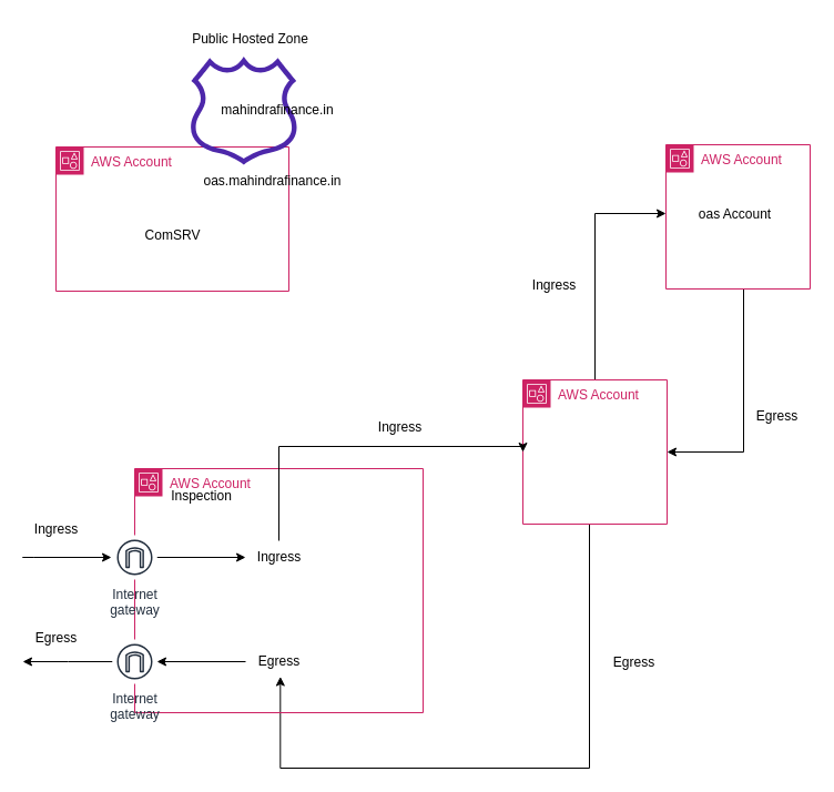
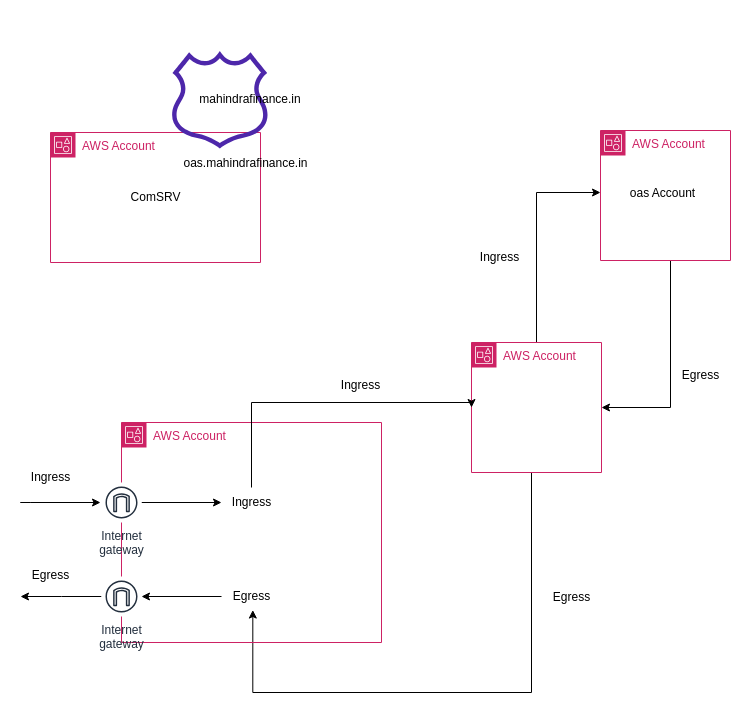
- <mxCell id="27" value="Public Hosted Zone" style="text;html=1;align=center;verticalAlign=middle;resizable=0;points=[];autosize=1;strokeColor=none;fillColor=none;" vertex="1" parent="1"><mxGeometry x="160" y="20" width="130" height="30" as="geometry" /></mxCell>
- <mxCell id="3" value="ComSRV" style="text;html=1;align=center;verticalAlign=middle;resizable=0;points=[];autosize=1;strokeColor=none;fillColor=none;" vertex="1" parent="2"><mxGeometry x="70" y="65" width="70" height="30" as="geometry" /></mxCell>
+ <mxCell id="3" value="ComSRV" style="text;html=1;align=center;verticalAlign=middle;resizable=0;points=[];autosize=1;strokeColor=none;fillColor=none;" vertex="1" parent="2"><mxGeometry x="70" y="50" width="70" height="30" as="geometry" /></mxCell>
- <mxCell id="11" value="Inspection" style="text;html=1;align=center;verticalAlign=middle;resizable=0;points=[];autosize=1;strokeColor=none;fillColor=none;" vertex="1" parent="10"><mxGeometry x="20" y="10" width="80" height="30" as="geometry" /></mxCell>
